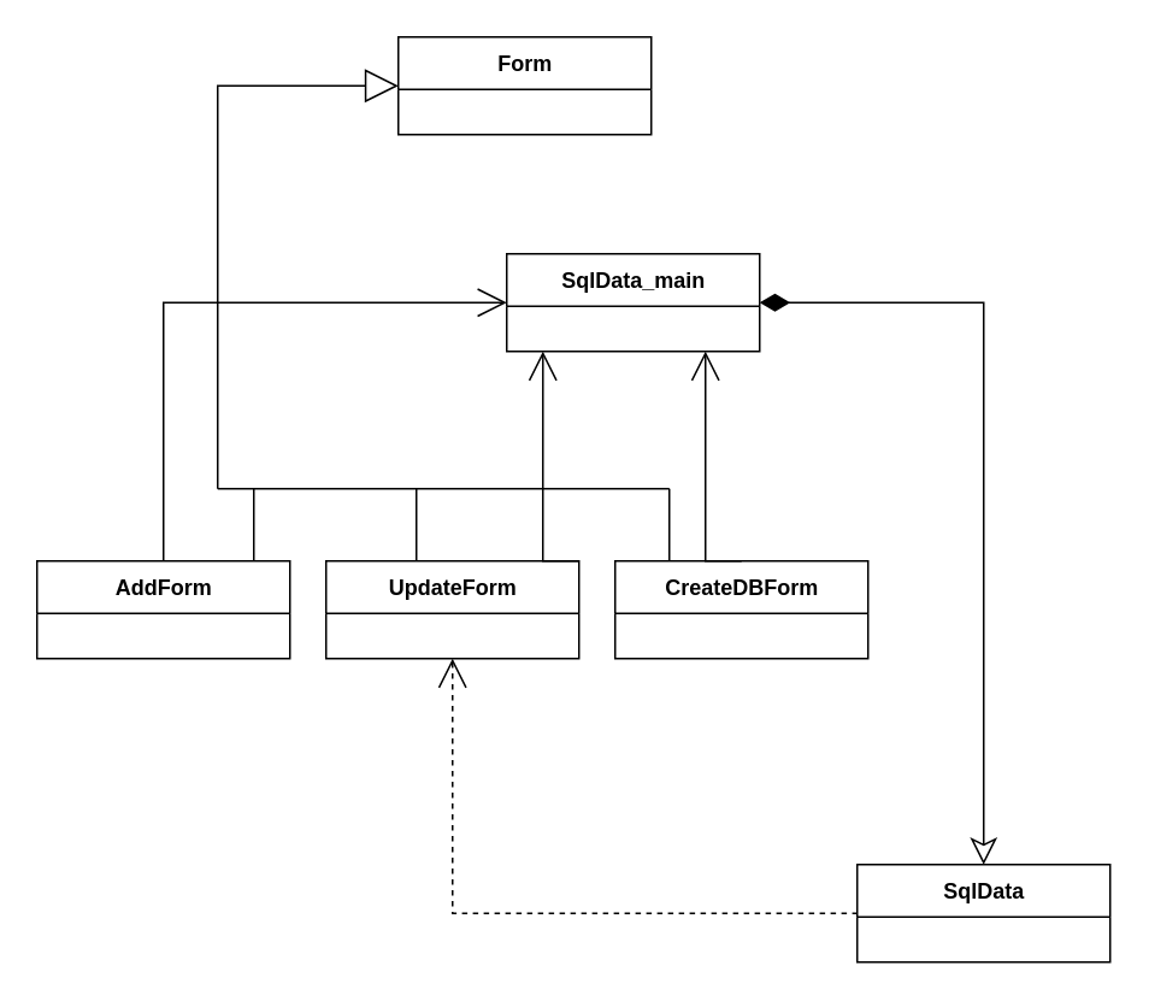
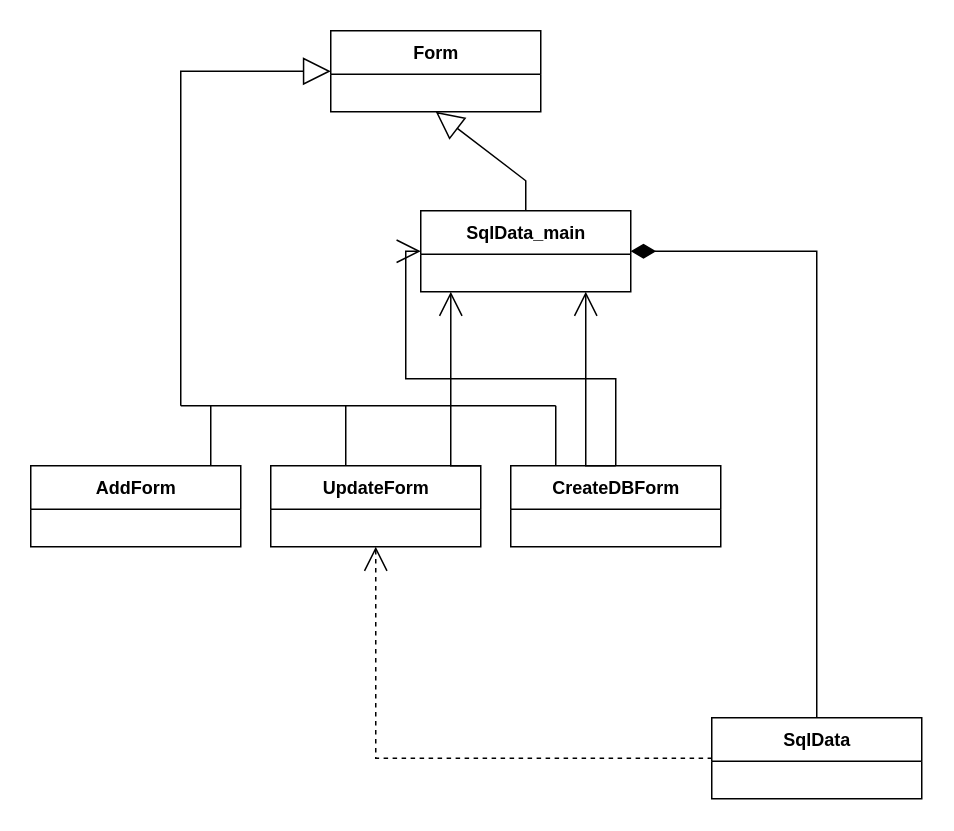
+ <mxCell id="6" value="" style="endArrow=block;endSize=16;endFill=0;html=1;rounded=0;exitX=0.5;exitY=0;exitDx=0;exitDy=0;entryX=0.5;entryY=1;entryDx=0;entryDy=0;" parent="1" source="4" target="3" edge="1"><mxGeometry x="0.375" y="40" width="160" relative="1" as="geometry"><mxPoint x="490" y="250" as="sourcePoint" /><mxPoint x="370" y="90" as="targetPoint" /><Array as="points"><mxPoint x="350" y="120" /></Array><mxPoint as="offset" /></mxGeometry></mxCell>
- <mxCell id="10" value="" style="endArrow=none;html=1;endSize=12;startArrow=open;startSize=14;startFill=0;edgeStyle=orthogonalEdgeStyle;align=left;verticalAlign=bottom;rounded=0;exitX=0;exitY=0.5;exitDx=0;exitDy=0;entryX=0.5;entryY=0;entryDx=0;entryDy=0;endFill=0;" edge="1" parent="1" source="4" target="5"><mxGeometry x="0.277" y="12" relative="1" as="geometry"><mxPoint x="430" y="177" as="sourcePoint" /><mxPoint x="554" y="320" as="targetPoint" /><mxPoint as="offset" /></mxGeometry></mxCell>
+ <mxCell id="10" value="" style="endArrow=none;html=1;endSize=12;startArrow=open;startSize=14;startFill=0;edgeStyle=orthogonalEdgeStyle;align=left;verticalAlign=bottom;rounded=0;exitX=0;exitY=0.5;exitDx=0;exitDy=0;endFill=0;" edge="1" parent="1" source="4" target="8"><mxGeometry x="0.277" y="12" relative="1" as="geometry"><mxPoint x="430" y="177" as="sourcePoint" /><mxPoint x="554" y="320" as="targetPoint" /><mxPoint as="offset" /></mxGeometry></mxCell>
- <mxCell id="12" value="" style="endArrow=classic;html=1;endSize=12;startArrow=diamondThin;startSize=14;startFill=1;edgeStyle=orthogonalEdgeStyle;align=left;verticalAlign=bottom;rounded=0;entryX=0.5;entryY=0;entryDx=0;entryDy=0;endFill=0;exitX=1;exitY=0.5;exitDx=0;exitDy=0;" edge="1" parent="1" source="4" target="11"><mxGeometry x="0.277" y="12" relative="1" as="geometry"><mxPoint x="420" y="190" as="sourcePoint" /><mxPoint x="540" y="310" as="targetPoint" /><mxPoint as="offset" /></mxGeometry></mxCell>
+ <mxCell id="12" value="" style="endArrow=none;html=1;endSize=12;startArrow=diamondThin;startSize=14;startFill=1;edgeStyle=orthogonalEdgeStyle;align=left;verticalAlign=bottom;rounded=0;entryX=0.5;entryY=0;entryDx=0;entryDy=0;endFill=0;exitX=1;exitY=0.5;exitDx=0;exitDy=0;" edge="1" parent="1" source="4" target="11"><mxGeometry x="0.277" y="12" relative="1" as="geometry"><mxPoint x="420" y="190" as="sourcePoint" /><mxPoint x="540" y="310" as="targetPoint" /><mxPoint as="offset" /></mxGeometry></mxCell>
